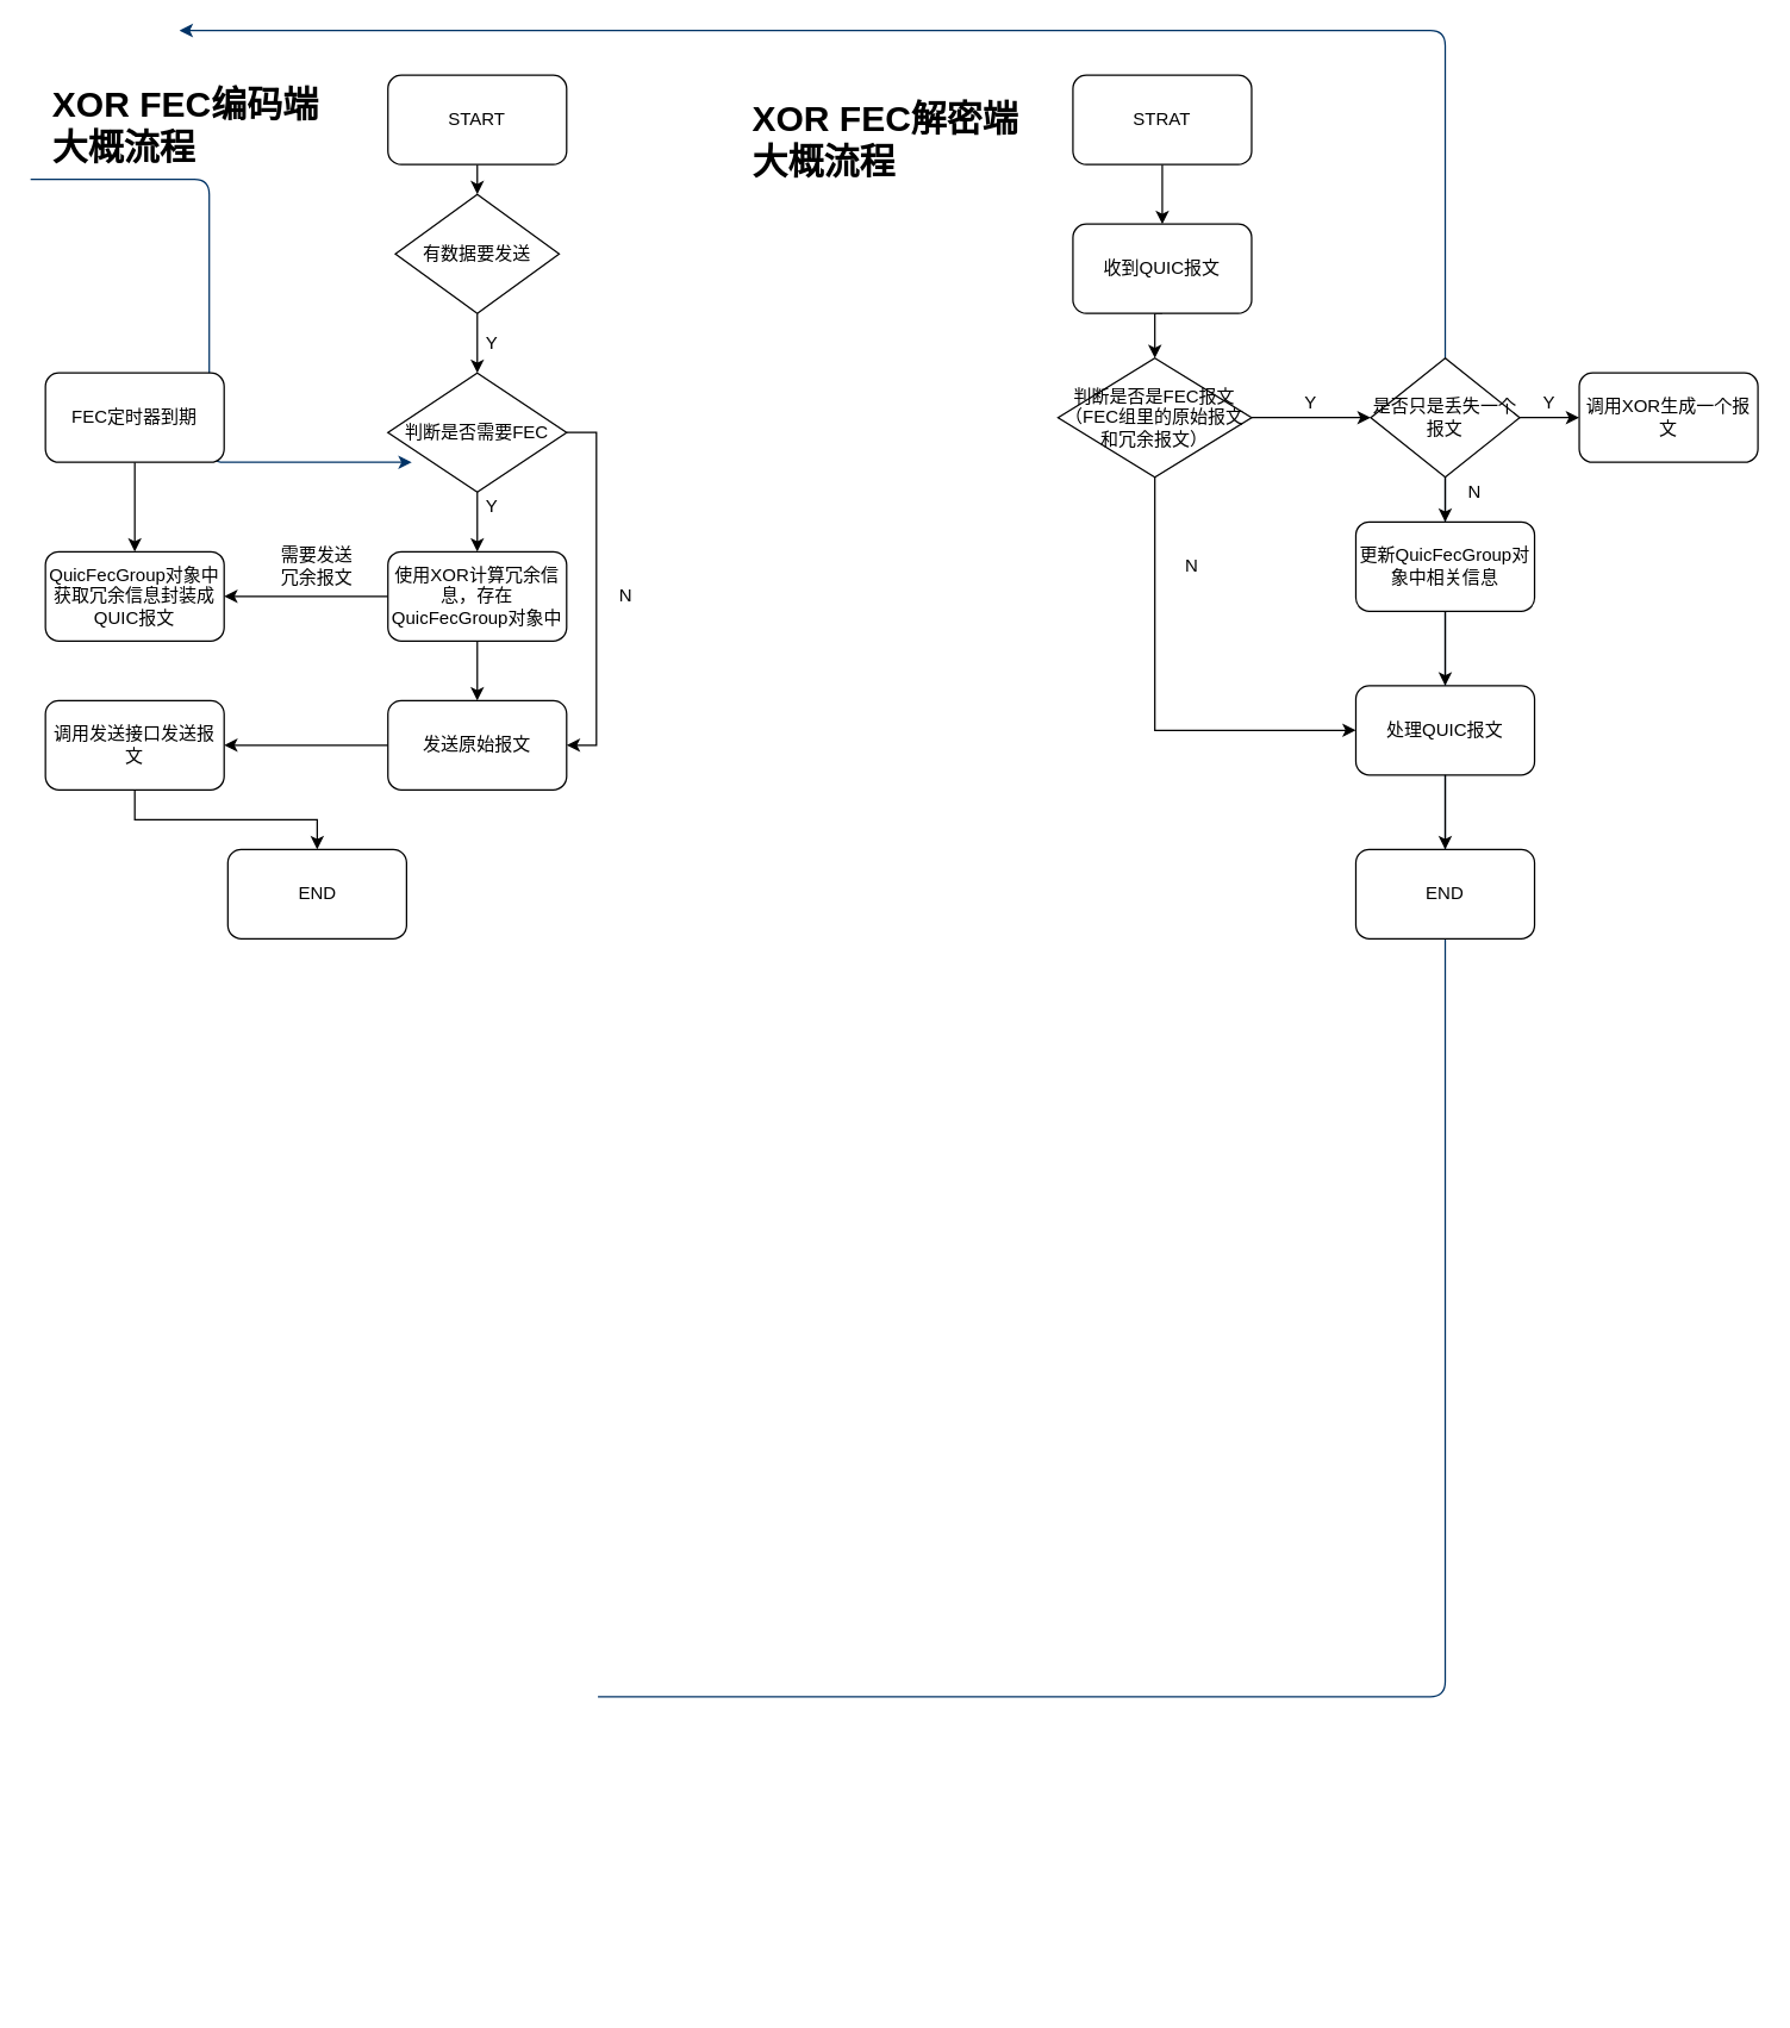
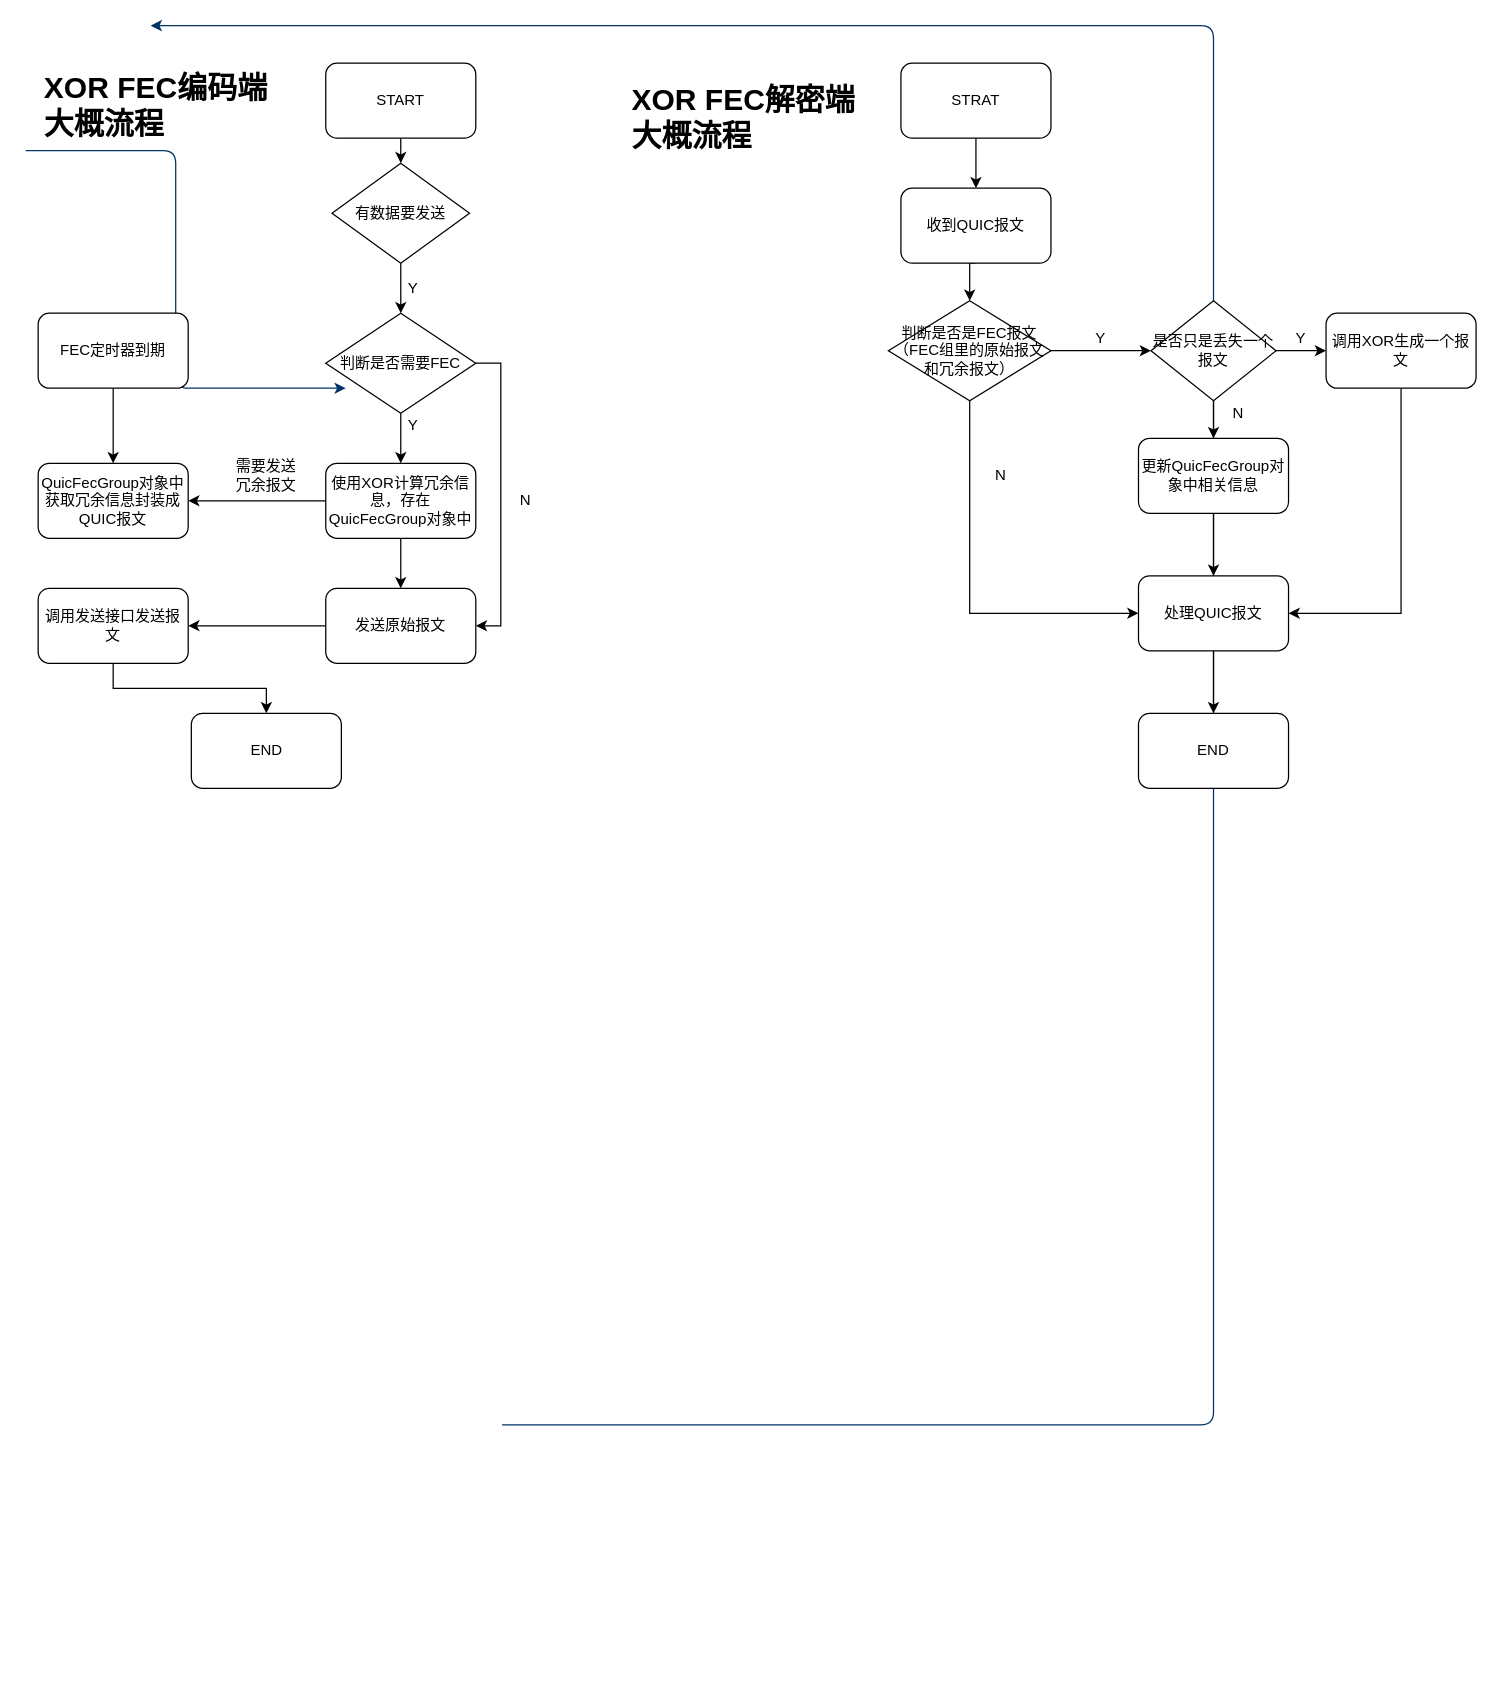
+ <mxCell id="39" style="edgeStyle=orthogonalEdgeStyle;rounded=0;orthogonalLoop=1;jettySize=auto;html=1;exitX=0.5;exitY=1;exitDx=0;exitDy=0;entryX=1;entryY=0.5;entryDx=0;entryDy=0;" parent="1" source="40" target="35" edge="1"><mxGeometry relative="1" as="geometry" /></mxCell>
